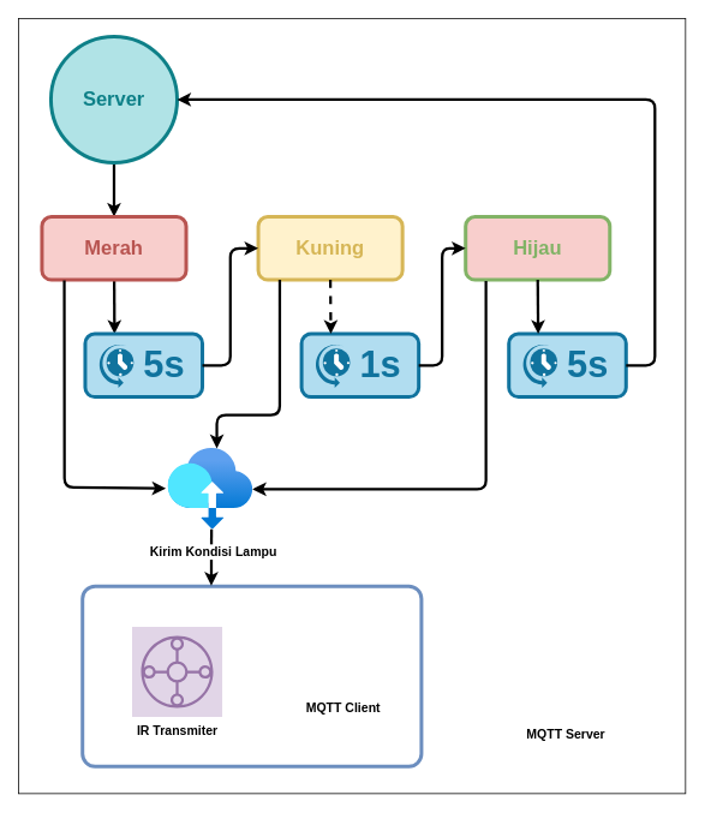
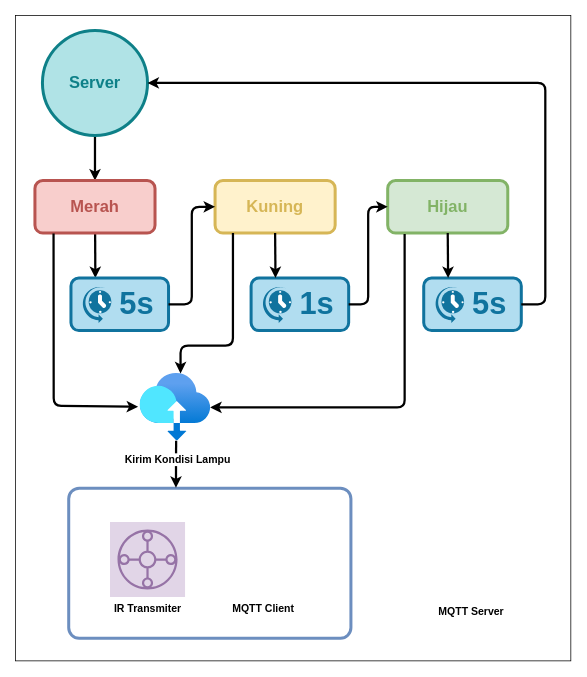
- <mxCell id="8" value="Hijau" style="rounded=1;whiteSpace=wrap;html=1;fillColor=#f8cecc;strokeColor=#82b366;strokeWidth=4;fontStyle=1;fontSize=22;fontColor=light-dark(#82b366, #ededed);" parent="1" vertex="1"><mxGeometry x="516" y="240" width="160" height="70" as="geometry" /></mxCell>
+ <mxCell id="8" value="Hijau" style="rounded=1;whiteSpace=wrap;html=1;fillColor=#d5e8d4;strokeColor=#82b366;strokeWidth=4;fontStyle=1;fontSize=22;fontColor=light-dark(#82b366, #ededed);" parent="1" vertex="1"><mxGeometry x="516" y="240" width="160" height="70" as="geometry" /></mxCell>
- <mxCell id="19" value="" style="edgeStyle=none;html=1;strokeWidth=3;entryX=0.25;entryY=0;entryDx=0;entryDy=0;exitX=0.5;exitY=1;exitDx=0;exitDy=0;dashed=1;" parent="1" source="7" target="14" edge="1"><mxGeometry relative="1" as="geometry"><mxPoint x="136" y="320" as="sourcePoint" /><mxPoint x="137" y="380" as="targetPoint" /></mxGeometry></mxCell>
+ <mxCell id="19" value="" style="edgeStyle=none;html=1;strokeWidth=3;entryX=0.25;entryY=0;entryDx=0;entryDy=0;exitX=0.5;exitY=1;exitDx=0;exitDy=0;" parent="1" source="7" target="14" edge="1"><mxGeometry relative="1" as="geometry"><mxPoint x="136" y="320" as="sourcePoint" /><mxPoint x="137" y="380" as="targetPoint" /></mxGeometry></mxCell>
- <mxCell id="32" value="MQTT Client" style="image;aspect=fixed;html=1;points=[];align=center;fontSize=14;image=img/lib/dynamics365/RemoteAssist.svg;fontStyle=1" parent="1" vertex="1"><mxGeometry x="336" y="670" width="88.41" height="100" as="geometry" /></mxCell>
+ <mxCell id="32" value="MQTT Client" style="image;aspect=fixed;html=1;points=[];align=center;fontSize=14;image=img/lib/dynamics365/RemoteAssist.svg;fontStyle=1" parent="1" vertex="1"><mxGeometry x="306" y="695" width="88.41" height="100" as="geometry" /></mxCell>
